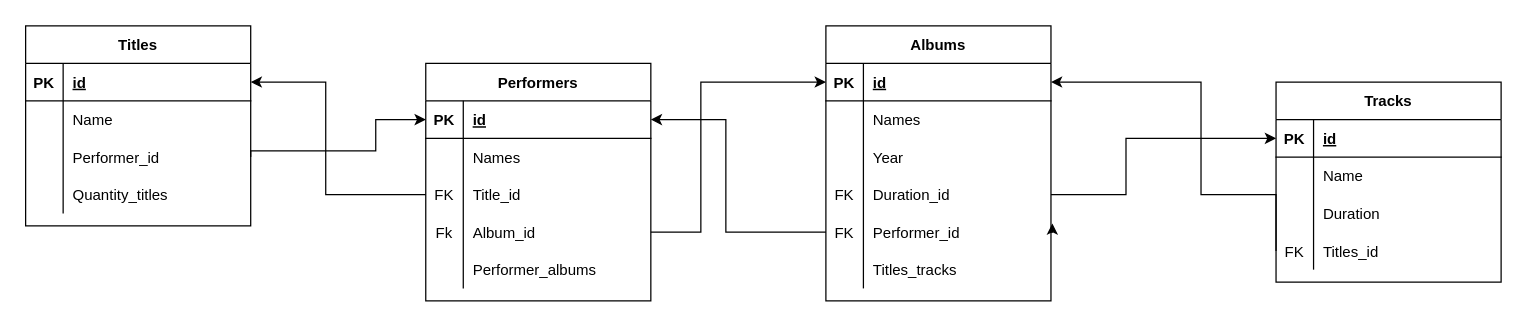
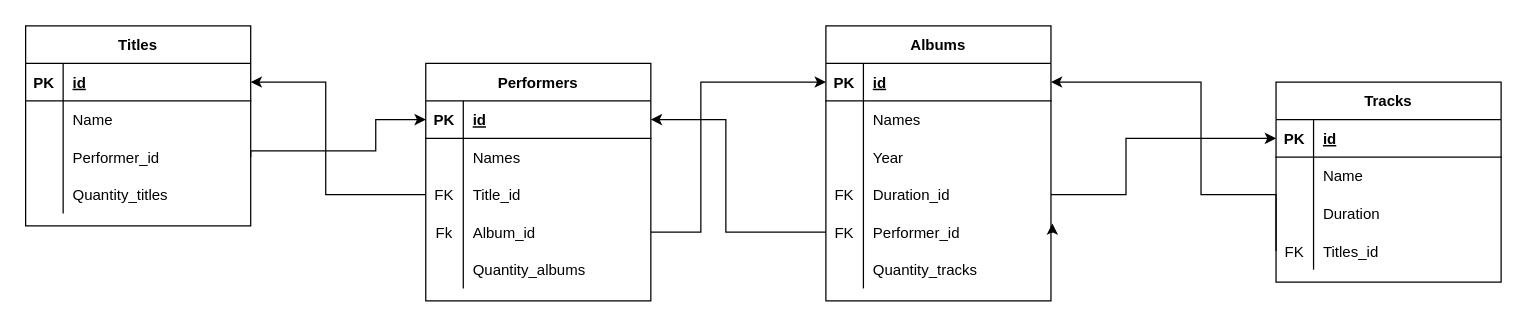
- <mxCell id="30" value="Performer_albums" style="shape=partialRectangle;connectable=0;fillColor=none;top=0;left=0;bottom=0;right=0;align=left;spacingLeft=6;overflow=hidden;strokeWidth=1;" vertex="1" parent="28"><mxGeometry x="30" width="150" height="30" as="geometry"><mxRectangle width="150" height="30" as="alternateBounds" /></mxGeometry></mxCell>
+ <mxCell id="30" value="Quantity_albums" style="shape=partialRectangle;connectable=0;fillColor=none;top=0;left=0;bottom=0;right=0;align=left;spacingLeft=6;overflow=hidden;strokeWidth=1;" vertex="1" parent="28"><mxGeometry x="30" width="150" height="30" as="geometry"><mxRectangle width="150" height="30" as="alternateBounds" /></mxGeometry></mxCell>
- <mxCell id="64" value="Titles_tracks" style="shape=partialRectangle;connectable=0;fillColor=none;top=0;left=0;bottom=0;right=0;align=left;spacingLeft=6;overflow=hidden;strokeWidth=1;" vertex="1" parent="62"><mxGeometry x="30" width="150" height="30" as="geometry"><mxRectangle width="150" height="30" as="alternateBounds" /></mxGeometry></mxCell>
+ <mxCell id="64" value="Quantity_tracks" style="shape=partialRectangle;connectable=0;fillColor=none;top=0;left=0;bottom=0;right=0;align=left;spacingLeft=6;overflow=hidden;strokeWidth=1;" vertex="1" parent="62"><mxGeometry x="30" width="150" height="30" as="geometry"><mxRectangle width="150" height="30" as="alternateBounds" /></mxGeometry></mxCell>
